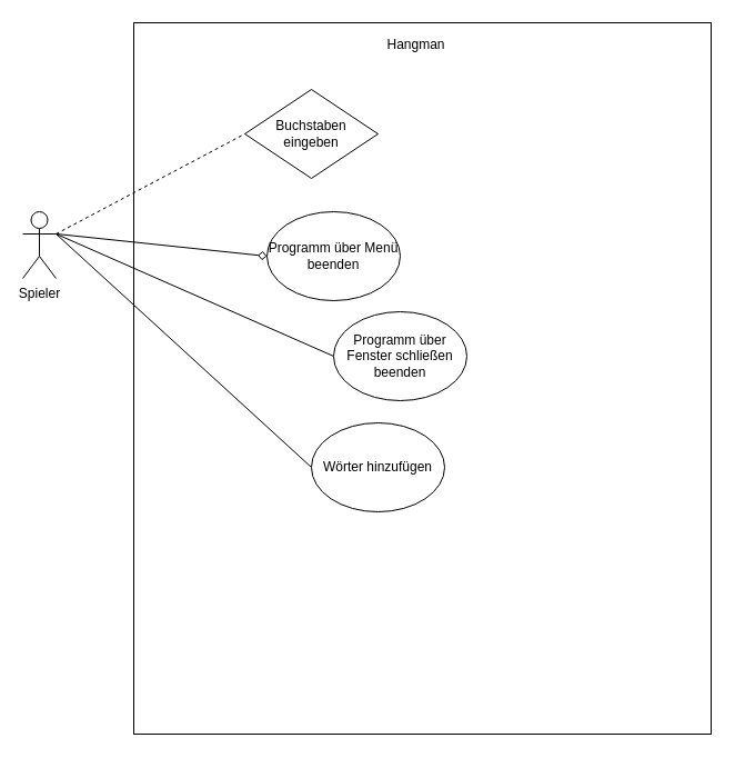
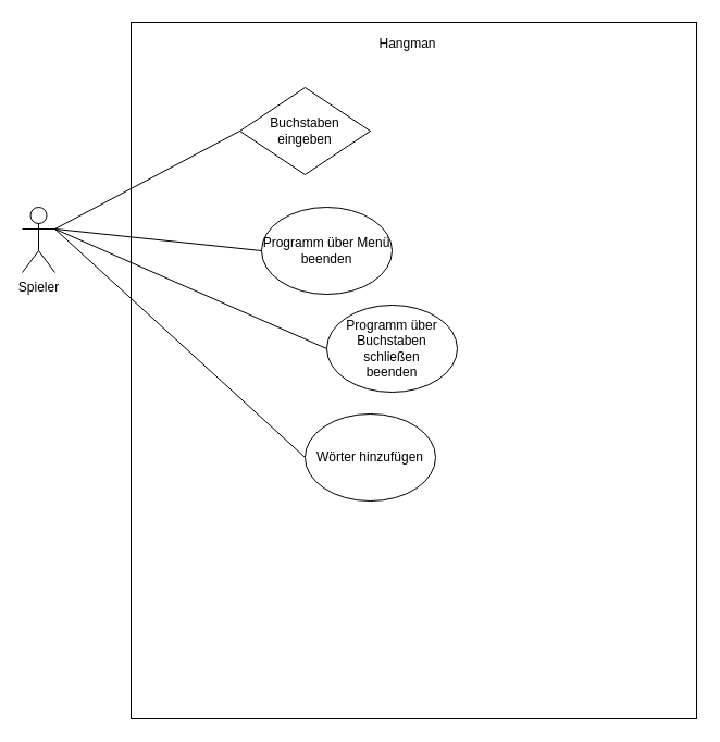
- <mxCell id="3" style="rounded=0;orthogonalLoop=1;jettySize=auto;html=1;exitX=1;exitY=0.333;exitDx=0;exitDy=0;exitPerimeter=0;entryX=0;entryY=0.5;entryDx=0;entryDy=0;endArrow=none;endFill=0;dashed=1;" edge="1" parent="1" source="7" target="9"><mxGeometry relative="1" as="geometry" /></mxCell>
+ <mxCell id="3" style="rounded=0;orthogonalLoop=1;jettySize=auto;html=1;exitX=1;exitY=0.333;exitDx=0;exitDy=0;exitPerimeter=0;entryX=0;entryY=0.5;entryDx=0;entryDy=0;endArrow=none;endFill=0;" edge="1" parent="1" source="7" target="9"><mxGeometry relative="1" as="geometry" /></mxCell>
- <mxCell id="4" style="edgeStyle=none;rounded=0;orthogonalLoop=1;jettySize=auto;html=1;exitX=1;exitY=0.333;exitDx=0;exitDy=0;exitPerimeter=0;entryX=0;entryY=0.5;entryDx=0;entryDy=0;endArrow=diamond;endFill=0;" edge="1" parent="1" source="7" target="10"><mxGeometry relative="1" as="geometry" /></mxCell>
+ <mxCell id="4" style="edgeStyle=none;rounded=0;orthogonalLoop=1;jettySize=auto;html=1;exitX=1;exitY=0.333;exitDx=0;exitDy=0;exitPerimeter=0;entryX=0;entryY=0.5;entryDx=0;entryDy=0;endArrow=none;endFill=0;" edge="1" parent="1" source="7" target="10"><mxGeometry relative="1" as="geometry" /></mxCell>
- <mxCell id="11" value="&lt;div&gt;Programm über&lt;/div&gt;&lt;div&gt;Fenster schließen&lt;/div&gt;&lt;div&gt;beenden&lt;br&gt;&lt;/div&gt;" style="ellipse;whiteSpace=wrap;html=1;" vertex="1" parent="1"><mxGeometry x="300" y="280" width="120" height="80" as="geometry" /></mxCell>
+ <mxCell id="11" value="&lt;div&gt;Programm über&lt;/div&gt;&lt;div&gt;Buchstaben schließen&lt;/div&gt;&lt;div&gt;beenden&lt;br&gt;&lt;/div&gt;" style="ellipse;whiteSpace=wrap;html=1;" vertex="1" parent="1"><mxGeometry x="300" y="280" width="120" height="80" as="geometry" /></mxCell>
